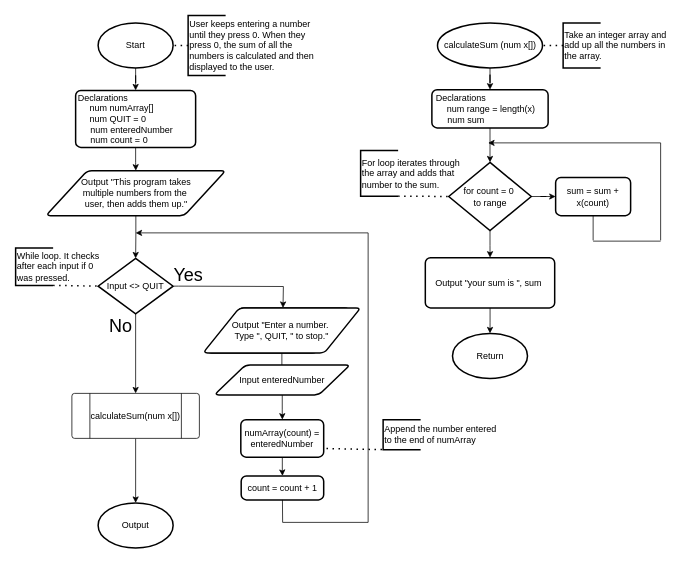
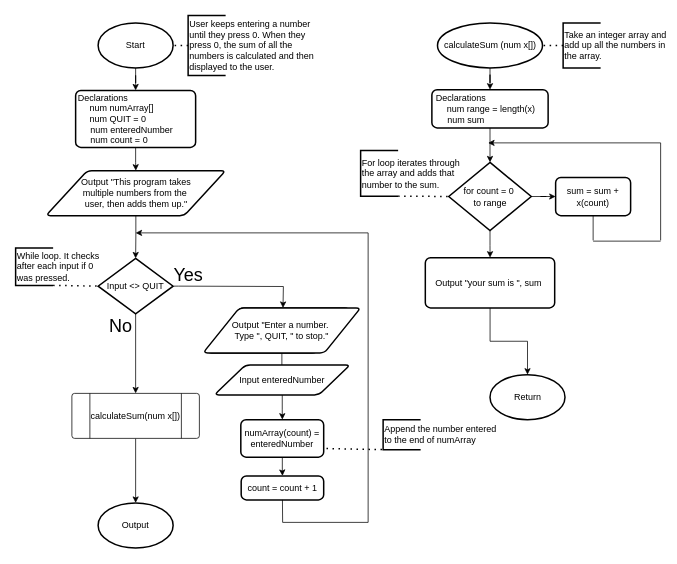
- <mxCell id="32" value="Return" style="strokeWidth=2;html=1;shape=mxgraph.flowchart.start_1;whiteSpace=wrap;" parent="1" vertex="1"><mxGeometry x="602.5" y="444" width="100" height="60" as="geometry" /></mxCell>
+ <mxCell id="32" value="Return" style="strokeWidth=2;html=1;shape=mxgraph.flowchart.start_1;whiteSpace=wrap;" parent="1" vertex="1"><mxGeometry x="652.5" y="499" width="100" height="60" as="geometry" /></mxCell>
